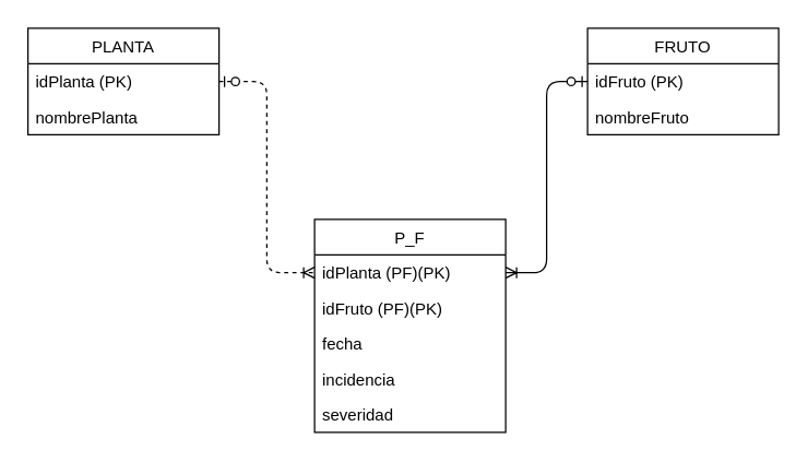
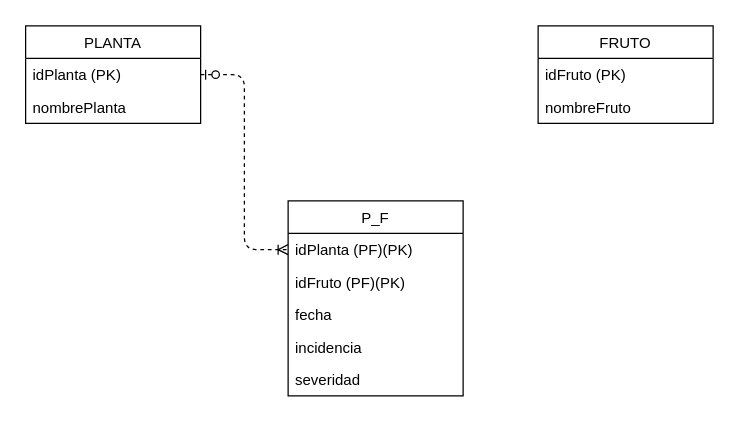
- <mxCell id="15" value="" style="endArrow=ERoneToMany;html=1;edgeStyle=orthogonalEdgeStyle;startArrow=ERzeroToOne;startFill=1;endFill=0;exitX=0;exitY=0.5;exitDx=0;exitDy=0;entryX=1;entryY=0.25;entryDx=0;entryDy=0;" edge="1" parent="1" source="6" target="8"><mxGeometry width="50" height="50" relative="1" as="geometry"><mxPoint x="210" y="219" as="sourcePoint" /><mxPoint x="380" y="199" as="targetPoint" /><Array as="points"><mxPoint x="400" y="59" /><mxPoint x="400" y="199" /></Array></mxGeometry></mxCell>
